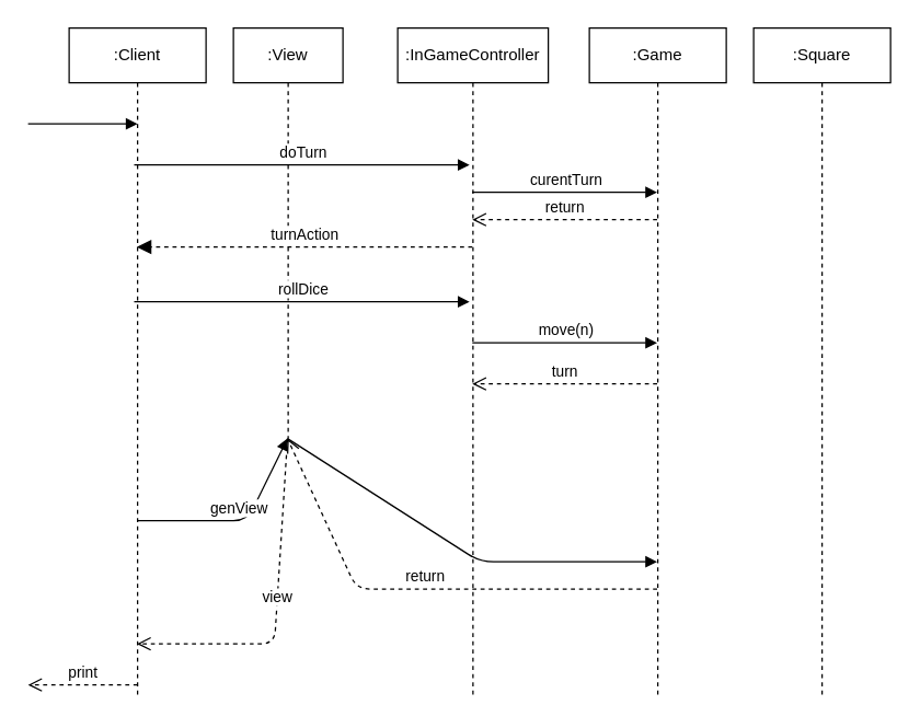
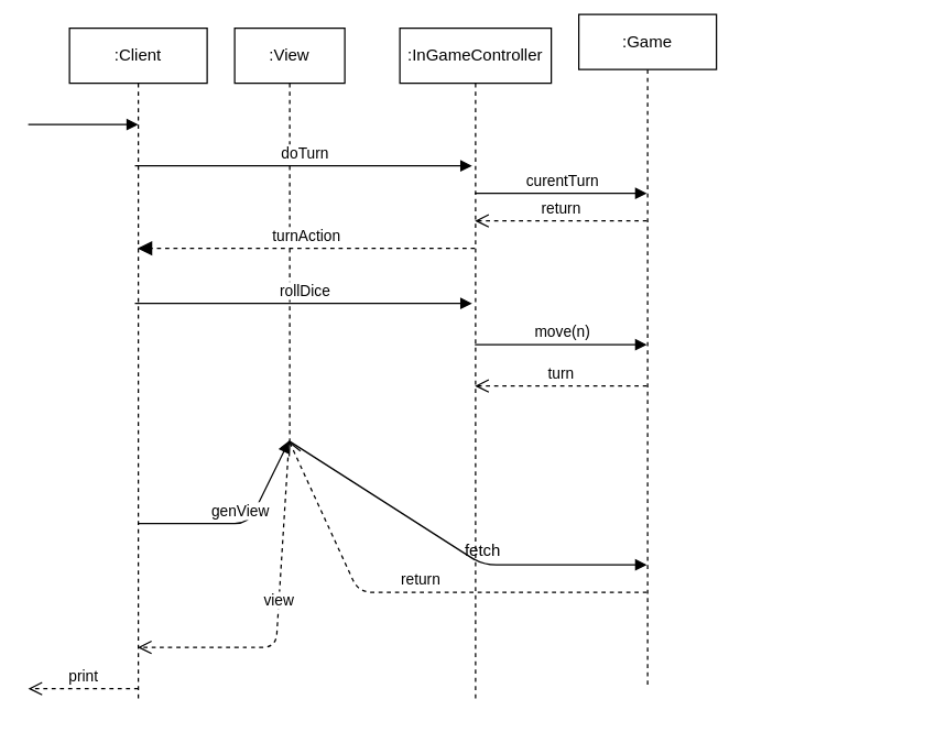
- <mxCell id="5" value=":Game" style="shape=umlLifeline;perimeter=lifelinePerimeter;whiteSpace=wrap;html=1;container=1;collapsible=0;recursiveResize=0;outlineConnect=0;" parent="1" vertex="1"><mxGeometry x="430" y="20" width="100" height="490" as="geometry" /></mxCell>
+ <mxCell id="5" value=":Game" style="shape=umlLifeline;perimeter=lifelinePerimeter;whiteSpace=wrap;html=1;container=1;collapsible=0;recursiveResize=0;outlineConnect=0;" parent="1" vertex="1"><mxGeometry x="420" y="10" width="100" height="490" as="geometry" /></mxCell>
- <mxCell id="7" value=":Square" style="shape=umlLifeline;perimeter=lifelinePerimeter;whiteSpace=wrap;html=1;container=1;collapsible=0;recursiveResize=0;outlineConnect=0;" parent="1" vertex="1"><mxGeometry x="550" y="20" width="100" height="490" as="geometry" /></mxCell>
+ <mxCell id="19" value="fetch" style="text;html=1;align=center;verticalAlign=middle;resizable=0;points=[];autosize=1;strokeColor=none;" parent="1" vertex="1"><mxGeometry x="330" y="390" width="40" height="20" as="geometry" /></mxCell>
